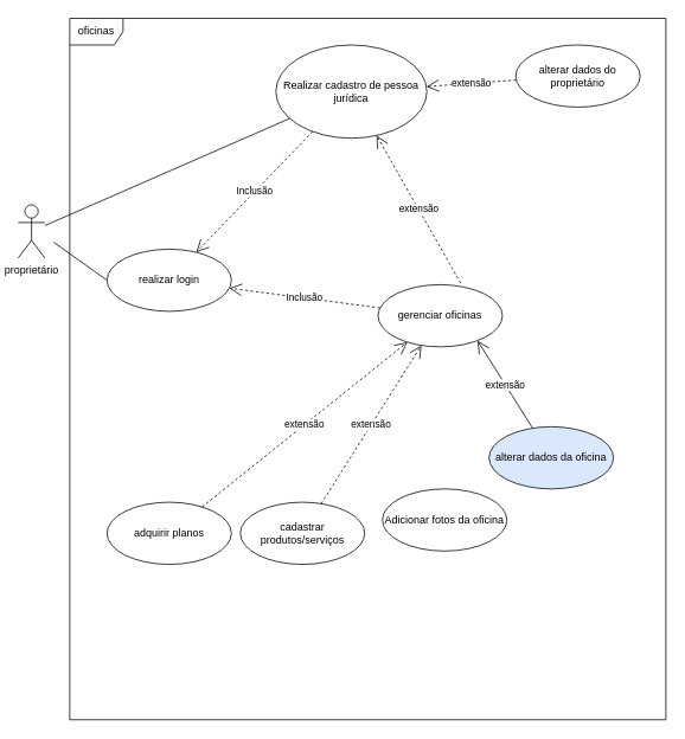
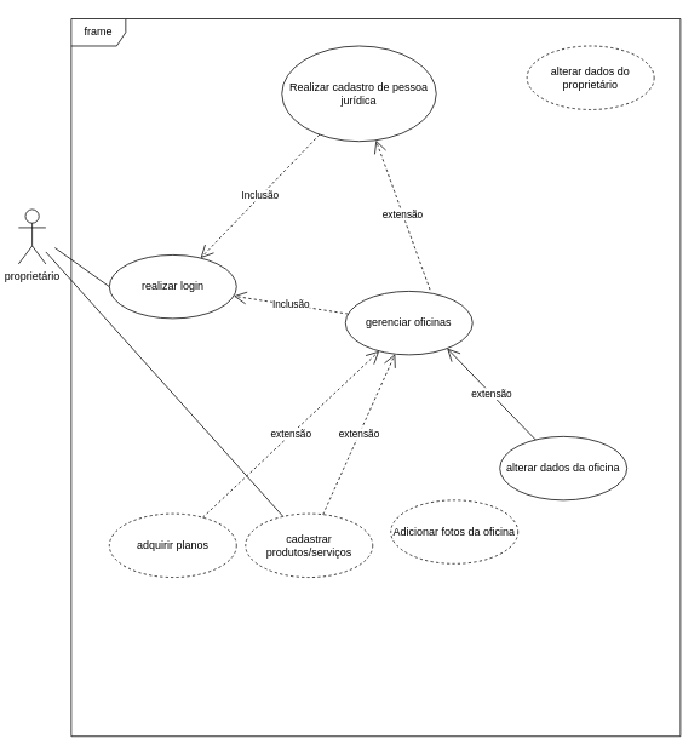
- <mxCell id="2" value="oficinas" style="shape=umlFrame;whiteSpace=wrap;html=1;" parent="1" vertex="1"><mxGeometry x="78" y="20" width="671" height="790" as="geometry" /></mxCell>
+ <mxCell id="2" value="frame" style="shape=umlFrame;whiteSpace=wrap;html=1;" parent="1" vertex="1"><mxGeometry x="78" y="20" width="671" height="790" as="geometry" /></mxCell>
- <mxCell id="5" value="alterar dados do proprietário" style="ellipse;whiteSpace=wrap;html=1;" parent="1" vertex="1"><mxGeometry x="580" y="50" width="140" height="70" as="geometry" /></mxCell>
+ <mxCell id="5" value="alterar dados do proprietário" style="ellipse;whiteSpace=wrap;html=1;dashed=1;" parent="1" vertex="1"><mxGeometry x="580" y="50" width="140" height="70" as="geometry" /></mxCell>
- <mxCell id="13" value="extensão" style="endArrow=open;endSize=12;dashed=1;html=1;rounded=0;" parent="1" source="5" target="10" edge="1"><mxGeometry width="160" relative="1" as="geometry"><mxPoint x="464.54" y="429.893" as="sourcePoint" /><mxPoint x="445.428" y="550.105" as="targetPoint" /></mxGeometry></mxCell>
- <mxCell id="11" value="" style="endArrow=none;html=1;rounded=0;" parent="1" source="3" target="10" edge="1"><mxGeometry relative="1" as="geometry"><mxPoint x="450" y="310" as="sourcePoint" /><mxPoint x="610" y="310" as="targetPoint" /></mxGeometry></mxCell>
+ <mxCell id="11" value="" style="endArrow=none;html=1;rounded=0;" parent="1" source="3" target="8" edge="1"><mxGeometry relative="1" as="geometry"><mxPoint x="450" y="310" as="sourcePoint" /><mxPoint x="610" y="310" as="targetPoint" /></mxGeometry></mxCell>
- <mxCell id="4" value="gerenciar oficinas" style="ellipse;whiteSpace=wrap;html=1;" parent="1" vertex="1"><mxGeometry x="425" y="320" width="140" height="70" as="geometry" /></mxCell>
+ <mxCell id="4" value="gerenciar oficinas" style="ellipse;whiteSpace=wrap;html=1;" parent="1" vertex="1"><mxGeometry x="380" y="320" width="140" height="70" as="geometry" /></mxCell>
- <mxCell id="6" value="alterar dados da oficina" style="ellipse;whiteSpace=wrap;html=1;fillColor=#dae8fc;" parent="1" vertex="1"><mxGeometry x="550" y="480" width="140" height="70" as="geometry" /></mxCell>
+ <mxCell id="6" value="alterar dados da oficina" style="ellipse;whiteSpace=wrap;html=1;" parent="1" vertex="1"><mxGeometry x="550" y="480" width="140" height="70" as="geometry" /></mxCell>
- <mxCell id="9" value="Adicionar fotos da oficina" style="ellipse;whiteSpace=wrap;html=1;" parent="1" vertex="1"><mxGeometry x="430" y="550" width="140" height="70" as="geometry" /></mxCell>
+ <mxCell id="9" value="Adicionar fotos da oficina" style="ellipse;whiteSpace=wrap;html=1;dashed=1;" parent="1" vertex="1"><mxGeometry x="430" y="550" width="140" height="70" as="geometry" /></mxCell>
- <mxCell id="7" value="adquirir planos" style="ellipse;whiteSpace=wrap;html=1;" parent="1" vertex="1"><mxGeometry x="120" y="565" width="140" height="70" as="geometry" /></mxCell>
+ <mxCell id="7" value="adquirir planos" style="ellipse;whiteSpace=wrap;html=1;dashed=1;" parent="1" vertex="1"><mxGeometry x="120" y="565" width="140" height="70" as="geometry" /></mxCell>
- <mxCell id="8" value="cadastrar produtos/serviços" style="ellipse;whiteSpace=wrap;html=1;" parent="1" vertex="1"><mxGeometry x="270" y="565" width="140" height="70" as="geometry" /></mxCell>
+ <mxCell id="8" value="cadastrar produtos/serviços" style="ellipse;whiteSpace=wrap;html=1;dashed=1;" parent="1" vertex="1"><mxGeometry x="270" y="565" width="140" height="70" as="geometry" /></mxCell>
